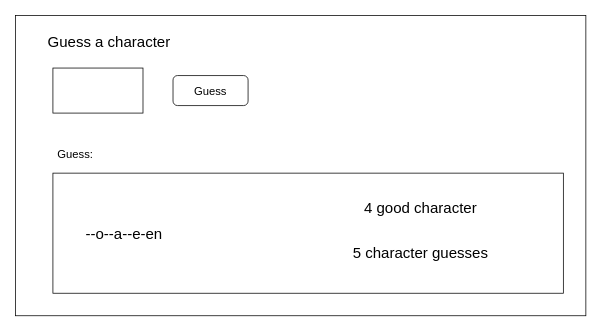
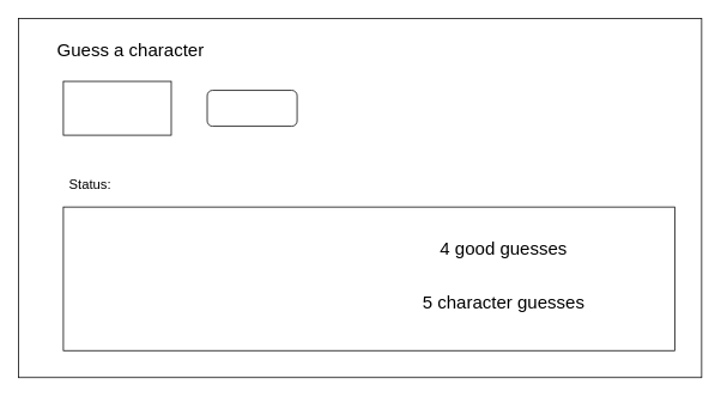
- <mxCell id="6" value="Guess" style="text;strokeColor=none;align=center;fillColor=none;html=1;verticalAlign=middle;whiteSpace=wrap;rounded=0;fontSize=15;" vertex="1" parent="1"><mxGeometry x="250" y="105" width="60" height="30" as="geometry" /></mxCell>
- <mxCell id="8" value="Guess: " style="text;strokeColor=none;align=center;fillColor=none;html=1;verticalAlign=middle;whiteSpace=wrap;rounded=0;fontSize=15;" vertex="1" parent="1"><mxGeometry x="70" y="190" width="60" height="30" as="geometry" /></mxCell>
+ <mxCell id="8" value="Status: " style="text;strokeColor=none;align=center;fillColor=none;html=1;verticalAlign=middle;whiteSpace=wrap;rounded=0;fontSize=15;" vertex="1" parent="1"><mxGeometry x="70" y="190" width="60" height="30" as="geometry" /></mxCell>
- <mxCell id="11" value="4 good character" style="text;strokeColor=none;align=center;fillColor=none;html=1;verticalAlign=middle;whiteSpace=wrap;rounded=0;fontSize=20;" vertex="1" parent="1"><mxGeometry x="420" y="260" width="280" height="30" as="geometry" /></mxCell>
+ <mxCell id="11" value="4 good guesses" style="text;strokeColor=none;align=center;fillColor=none;html=1;verticalAlign=middle;whiteSpace=wrap;rounded=0;fontSize=20;" vertex="1" parent="1"><mxGeometry x="420" y="260" width="280" height="30" as="geometry" /></mxCell>
- <mxCell id="9" value="--o--a--e-en" style="text;strokeColor=none;align=center;fillColor=none;html=1;verticalAlign=middle;whiteSpace=wrap;rounded=0;fontSize=20;" vertex="1" parent="1"><mxGeometry x="90" y="295" width="150" height="30" as="geometry" /></mxCell>
